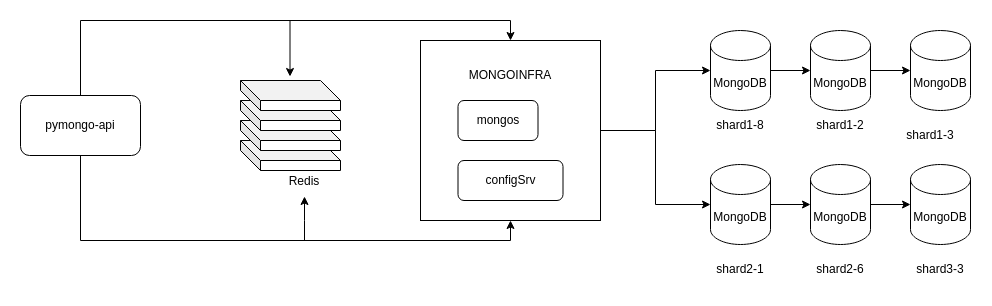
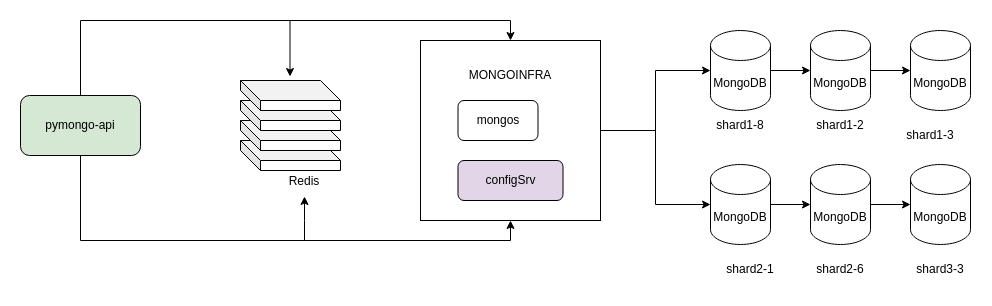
- <mxCell id="8" value="pymongo-api" style="rounded=1;whiteSpace=wrap;html=1;" parent="1" vertex="1"><mxGeometry x="20" y="95" width="120" height="60" as="geometry" /></mxCell>
+ <mxCell id="8" value="pymongo-api" style="rounded=1;whiteSpace=wrap;html=1;fillColor=#d5e8d4;" parent="1" vertex="1"><mxGeometry x="20" y="95" width="120" height="60" as="geometry" /></mxCell>
- <mxCell id="20" value="configSrv" style="rounded=1;whiteSpace=wrap;html=1;" vertex="1" parent="17"><mxGeometry x="37.5" y="120" width="105" height="40" as="geometry" /></mxCell>
+ <mxCell id="20" value="configSrv" style="rounded=1;whiteSpace=wrap;html=1;fillColor=#e1d5e7;" vertex="1" parent="17"><mxGeometry x="37.5" y="120" width="105" height="40" as="geometry" /></mxCell>
- <mxCell id="33" value="shard2-1" style="text;html=1;align=center;verticalAlign=middle;whiteSpace=wrap;rounded=0;" vertex="1" parent="1"><mxGeometry x="710" y="254" width="60" height="30" as="geometry" /></mxCell>
+ <mxCell id="33" value="shard2-1" style="text;html=1;align=center;verticalAlign=middle;whiteSpace=wrap;rounded=0;" vertex="1" parent="1"><mxGeometry x="720" y="254" width="60" height="30" as="geometry" /></mxCell>
